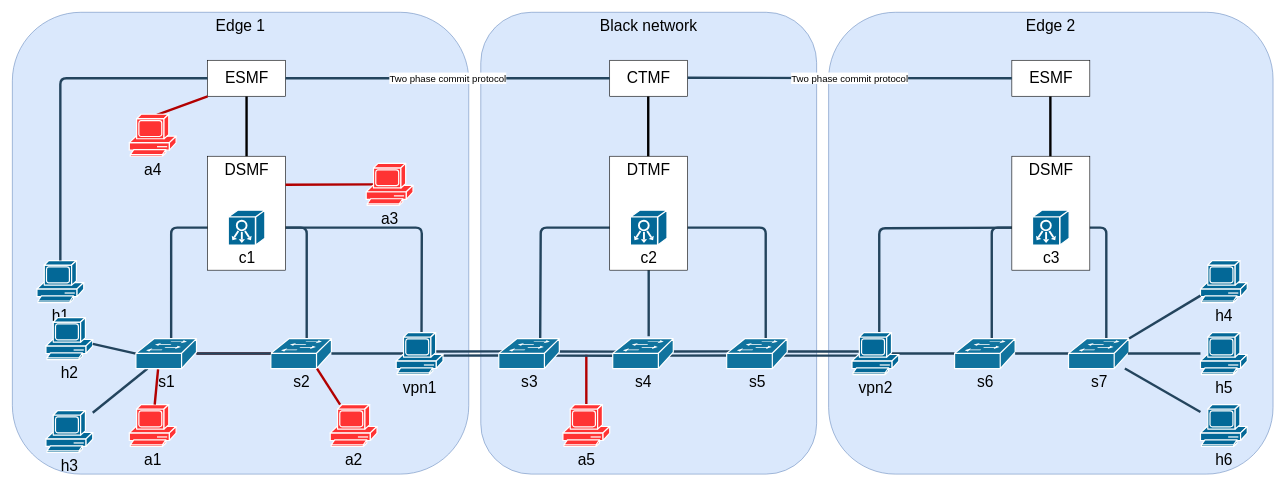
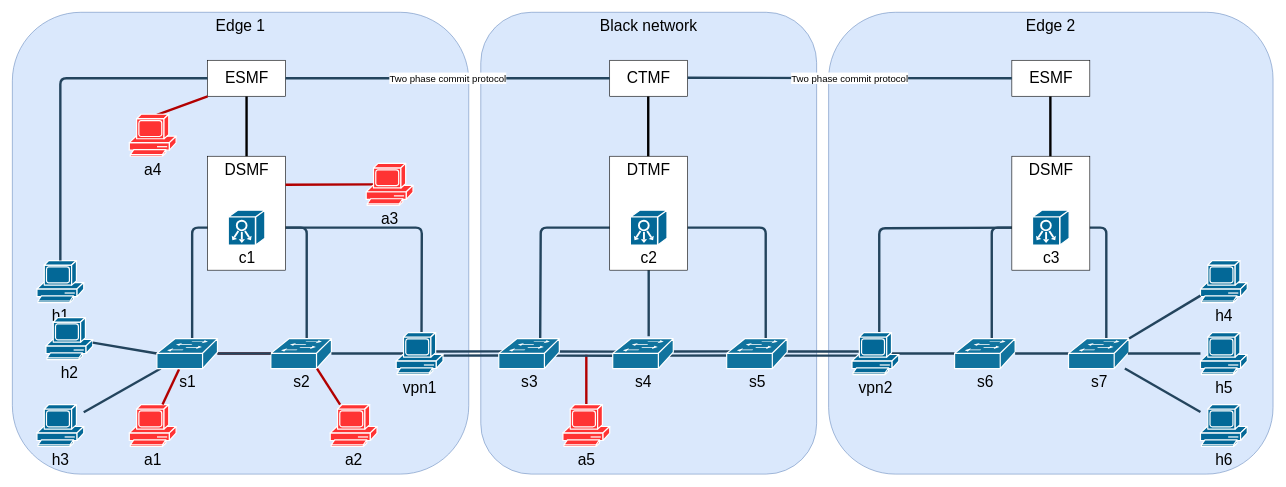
- <mxCell id="67" value="&lt;font color=&quot;#000000&quot;&gt;s1&lt;/font&gt;" style="shape=mxgraph.cisco.switches.workgroup_switch;html=1;dashed=0;fillColor=#10739E;strokeColor=#ffffff;strokeWidth=2;verticalLabelPosition=bottom;verticalAlign=top;fontFamily=Helvetica;fontSize=26;fontColor=#FFB366" parent="1" vertex="1"><mxGeometry x="226" y="564" width="101" height="50" as="geometry" /></mxCell>
+ <mxCell id="67" value="&lt;font color=&quot;#000000&quot;&gt;s1&lt;/font&gt;" style="shape=mxgraph.cisco.switches.workgroup_switch;html=1;dashed=0;fillColor=#10739E;strokeColor=#ffffff;strokeWidth=2;verticalLabelPosition=bottom;verticalAlign=top;fontFamily=Helvetica;fontSize=26;fontColor=#FFB366" parent="1" vertex="1"><mxGeometry x="261" y="564" width="101" height="50" as="geometry" /></mxCell>
- <mxCell id="33" value="h3" style="shape=mxgraph.cisco.computers_and_peripherals.pc;sketch=0;html=1;pointerEvents=1;dashed=0;fillColor=#036897;strokeColor=#ffffff;strokeWidth=2;verticalLabelPosition=bottom;verticalAlign=top;align=center;outlineConnect=0;fontColor=#000000;fontSize=26;" parent="1" vertex="1"><mxGeometry x="76" y="684" width="78" height="70" as="geometry" /></mxCell>
+ <mxCell id="33" value="h3" style="shape=mxgraph.cisco.computers_and_peripherals.pc;sketch=0;html=1;pointerEvents=1;dashed=0;fillColor=#036897;strokeColor=#ffffff;strokeWidth=2;verticalLabelPosition=bottom;verticalAlign=top;align=center;outlineConnect=0;fontColor=#000000;fontSize=26;" parent="1" vertex="1"><mxGeometry x="61" y="674" width="78" height="70" as="geometry" /></mxCell>
